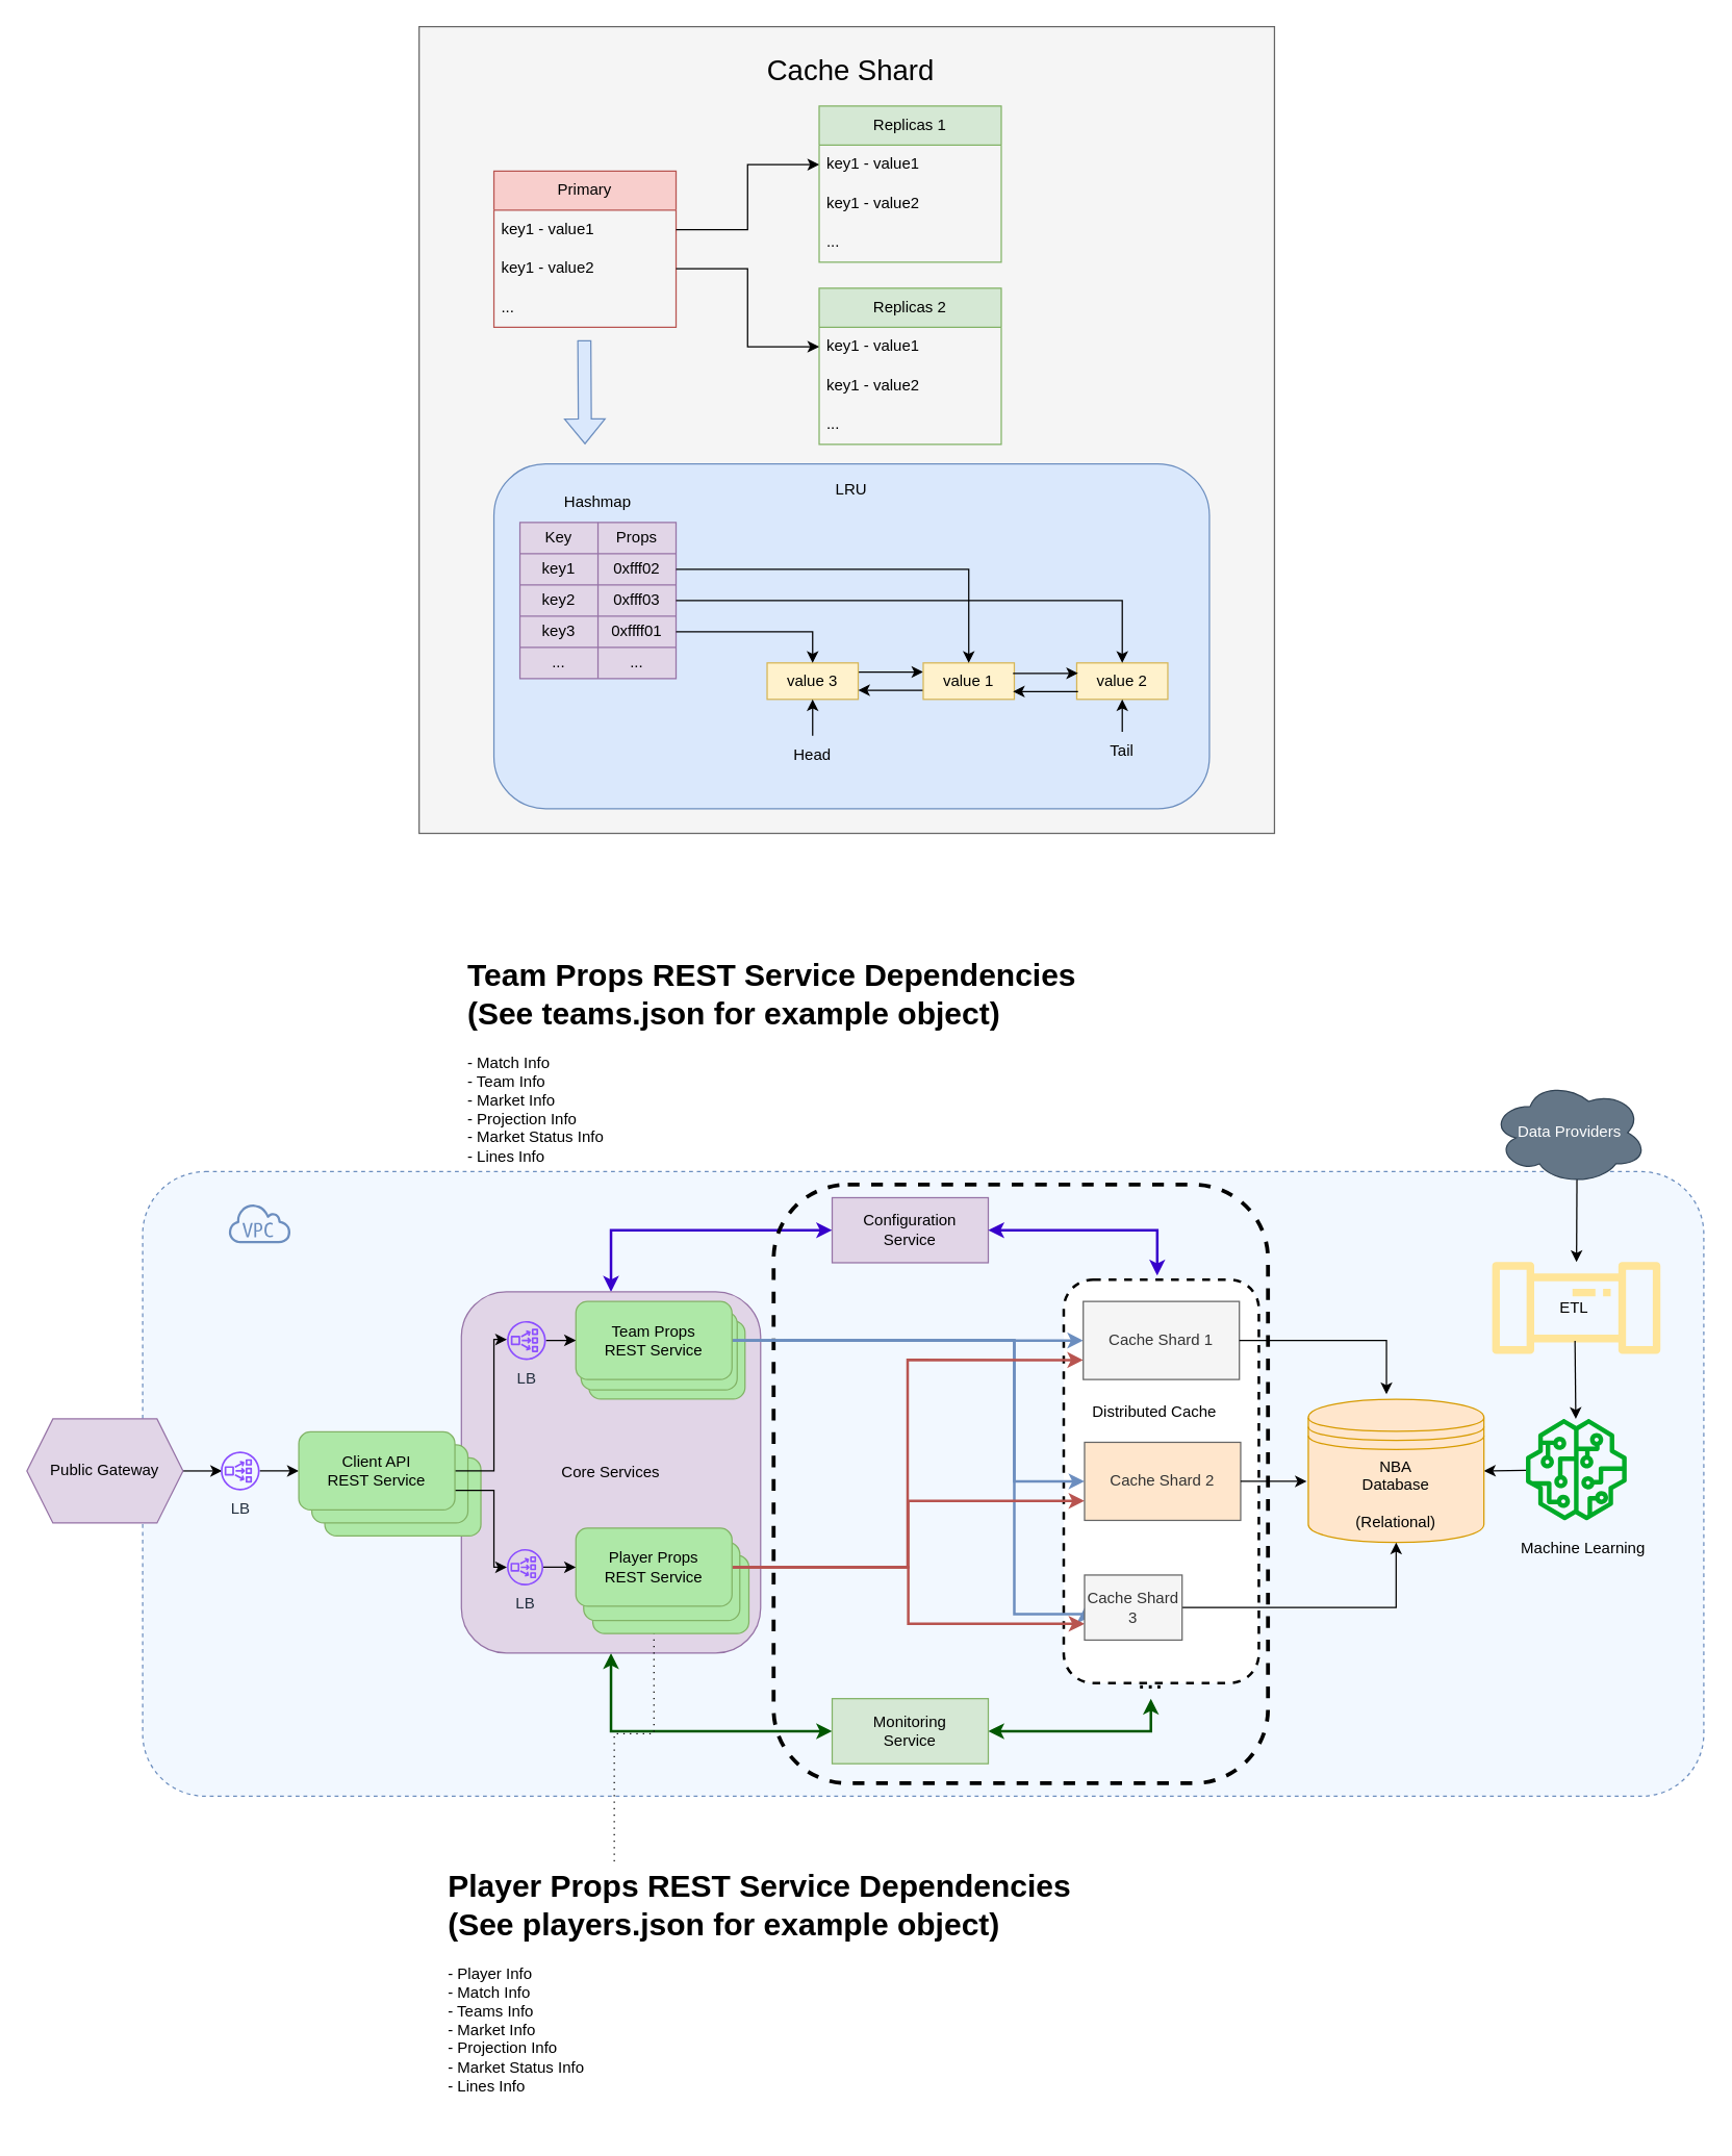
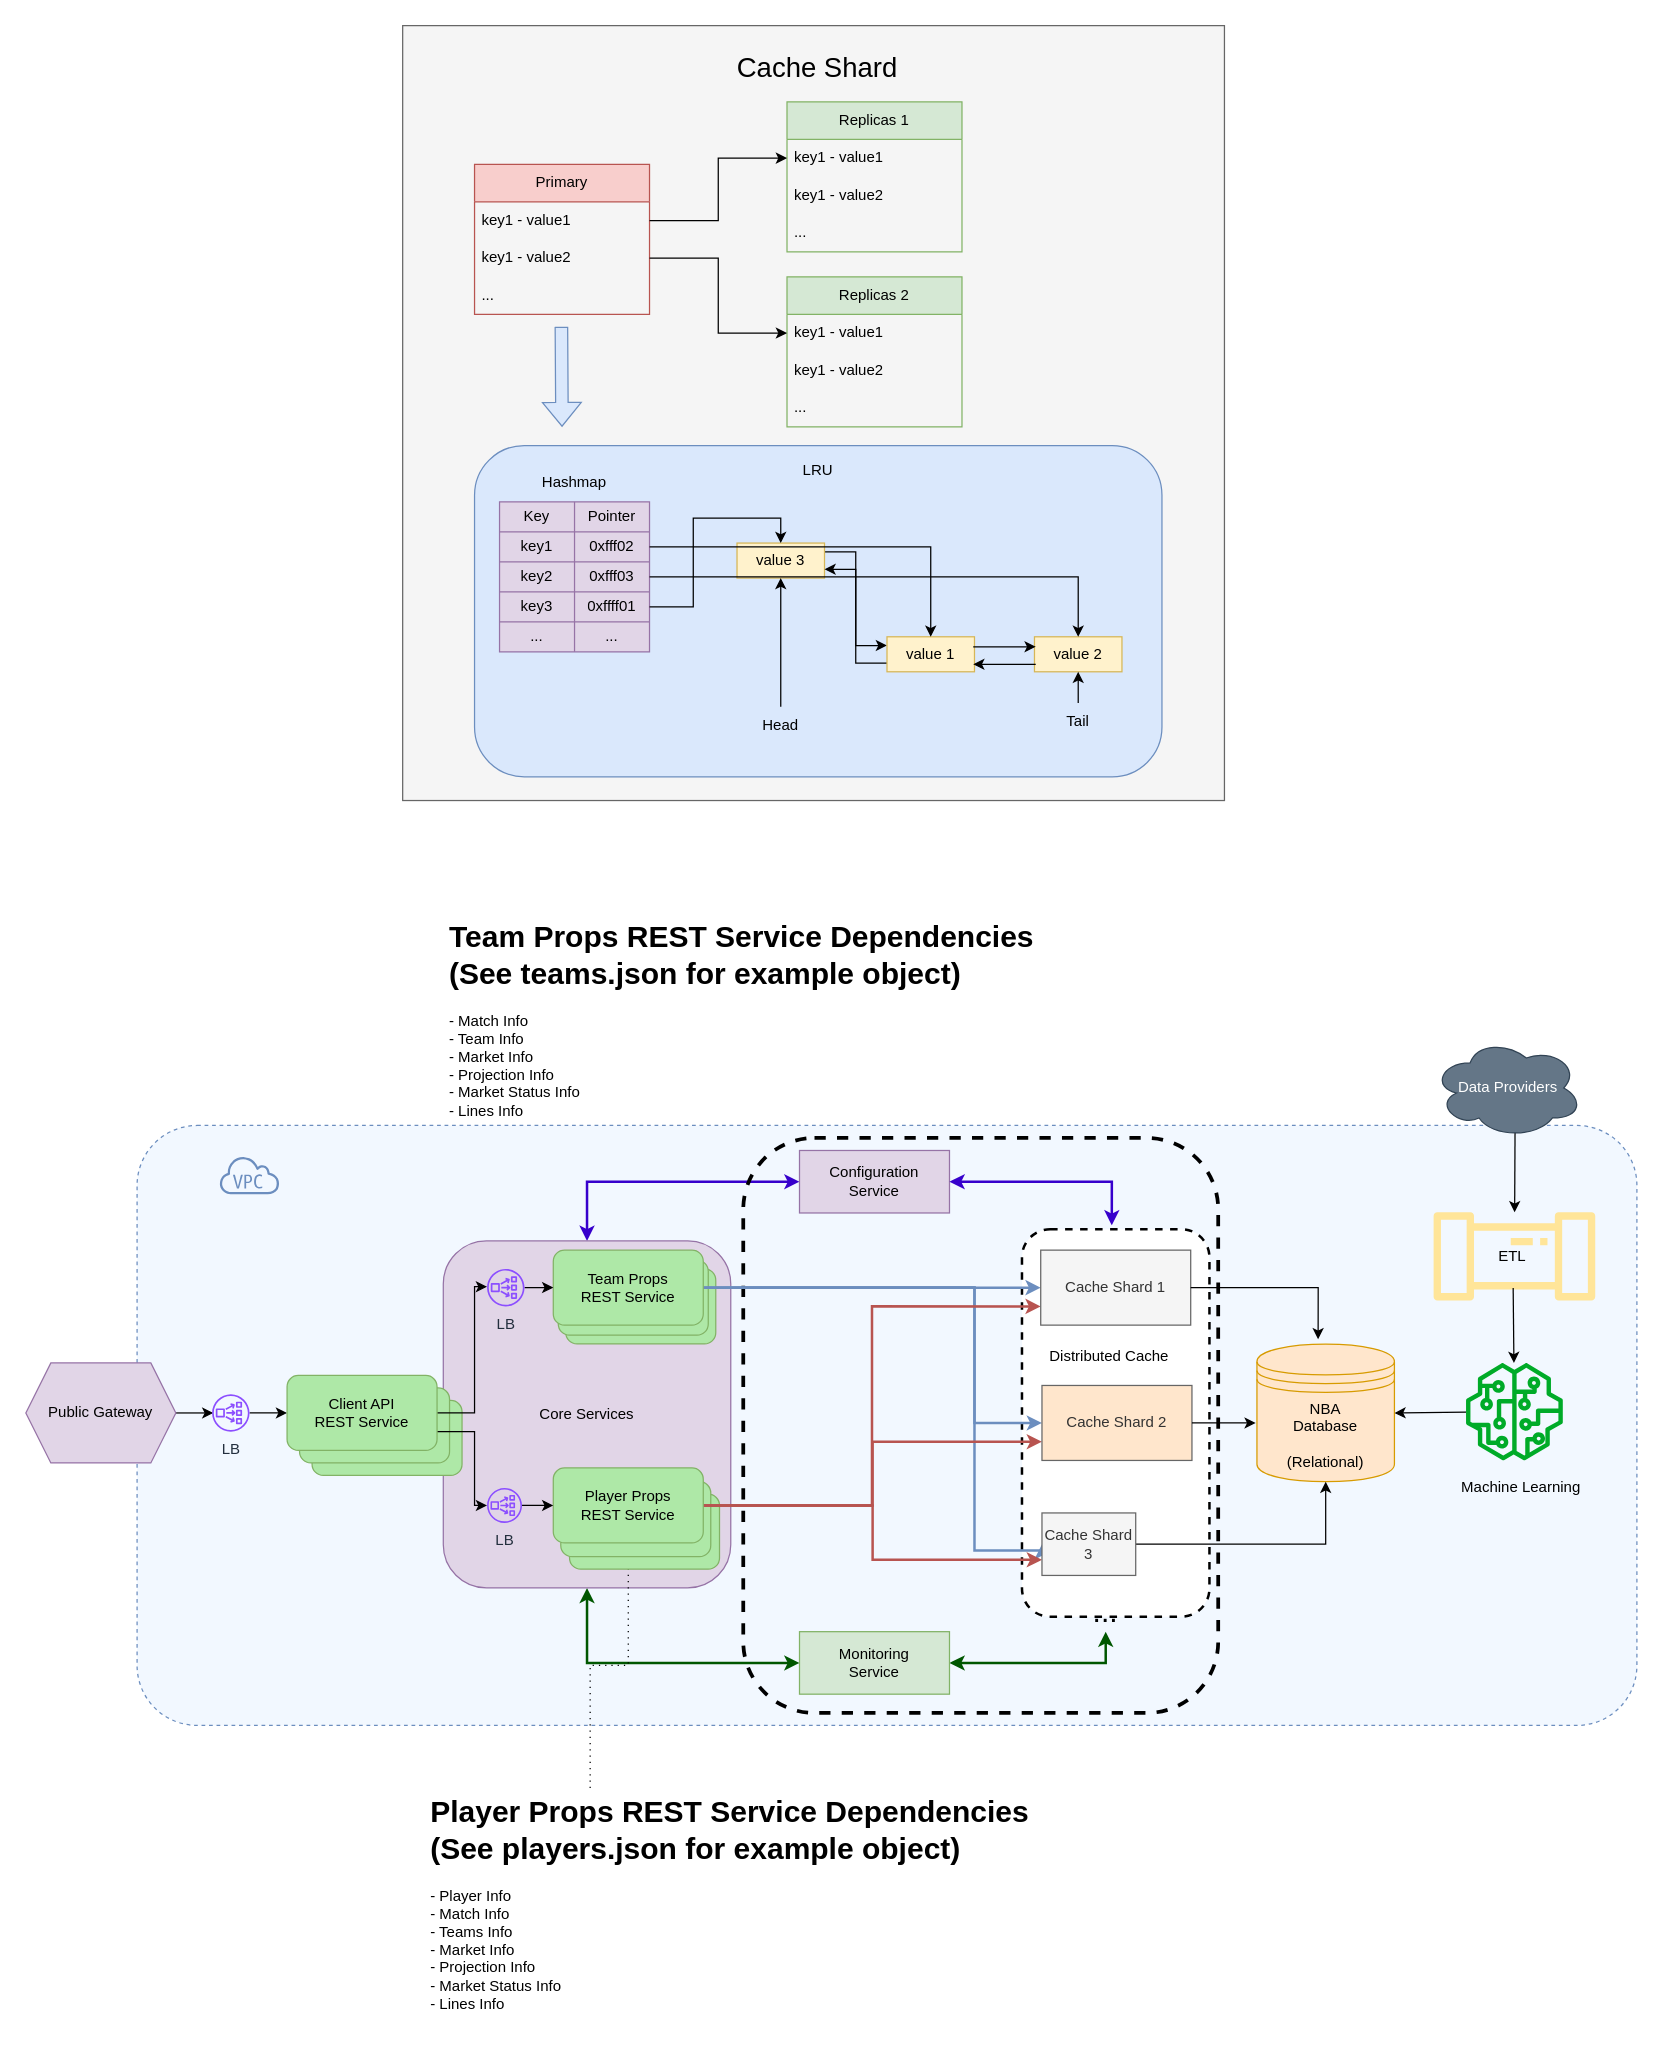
- <mxCell id="44" value="Props" style="shape=partialRectangle;html=1;whiteSpace=wrap;connectable=0;strokeColor=inherit;overflow=hidden;fillColor=none;top=0;left=0;bottom=0;right=0;pointerEvents=1;" vertex="1" parent="42"><mxGeometry x="60" width="60" height="24" as="geometry"><mxRectangle width="60" height="24" as="alternateBounds" /></mxGeometry></mxCell>
+ <mxCell id="44" value="Pointer" style="shape=partialRectangle;html=1;whiteSpace=wrap;connectable=0;strokeColor=inherit;overflow=hidden;fillColor=none;top=0;left=0;bottom=0;right=0;pointerEvents=1;" vertex="1" parent="42"><mxGeometry x="60" width="60" height="24" as="geometry"><mxRectangle width="60" height="24" as="alternateBounds" /></mxGeometry></mxCell>
- <mxCell id="59" value="value 3" style="rounded=0;whiteSpace=wrap;html=1;fillColor=#fff2cc;strokeColor=#d6b656;" vertex="1" parent="1"><mxGeometry x="589" y="509" width="70" height="28" as="geometry" /></mxCell>
+ <mxCell id="59" value="value 3" style="rounded=0;whiteSpace=wrap;html=1;fillColor=#fff2cc;strokeColor=#d6b656;" vertex="1" parent="1"><mxGeometry x="589" y="434" width="70" height="28" as="geometry" /></mxCell>
- <mxCell id="21" value="&lt;div&gt;NBA&lt;/div&gt;&lt;div&gt;Database&lt;br&gt;&lt;/div&gt;&lt;div&gt;&lt;br&gt;&lt;/div&gt;&lt;div&gt;(Relational)&lt;br&gt;&lt;/div&gt;" style="shape=datastore;whiteSpace=wrap;html=1;fillColor=#ffe6cc;strokeColor=#d79b00;" vertex="1" parent="1"><mxGeometry x="1005" y="1075" width="135" height="110" as="geometry" /></mxCell>
+ <mxCell id="21" value="&lt;div&gt;NBA&lt;/div&gt;&lt;div&gt;Database&lt;br&gt;&lt;/div&gt;&lt;div&gt;&lt;br&gt;&lt;/div&gt;&lt;div&gt;(Relational)&lt;br&gt;&lt;/div&gt;" style="shape=datastore;whiteSpace=wrap;html=1;fillColor=#ffe6cc;strokeColor=#d79b00;" vertex="1" parent="1"><mxGeometry x="1005" y="1075" width="110" height="110" as="geometry" /></mxCell>
